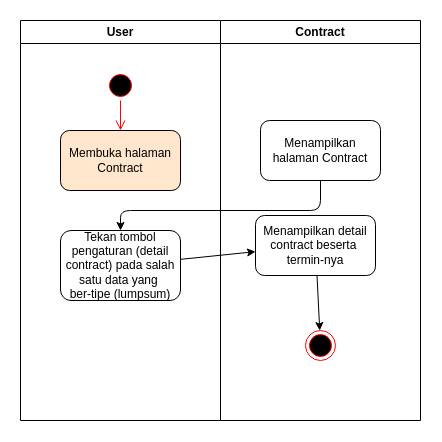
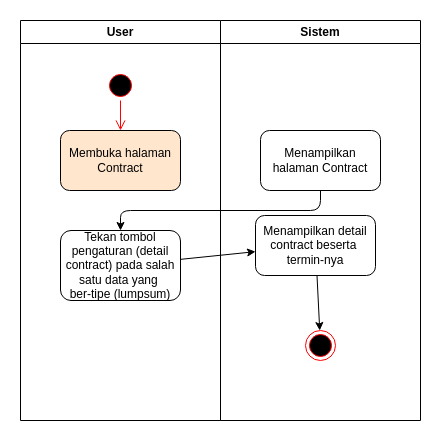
- <mxCell id="7" value="Contract" style="swimlane;whiteSpace=wrap;html=1;" vertex="1" parent="1"><mxGeometry x="220" y="20" width="200" height="400" as="geometry" /></mxCell>
+ <mxCell id="7" value="Sistem" style="swimlane;whiteSpace=wrap;html=1;" vertex="1" parent="1"><mxGeometry x="220" y="20" width="200" height="400" as="geometry" /></mxCell>
- <mxCell id="8" value="Menampilkan halaman Contract" style="rounded=1;whiteSpace=wrap;html=1;" vertex="1" parent="7"><mxGeometry x="40" y="100" width="120" height="60" as="geometry" /></mxCell>
+ <mxCell id="8" value="Menampilkan halaman Contract" style="rounded=1;whiteSpace=wrap;html=1;" vertex="1" parent="7"><mxGeometry x="40" y="110" width="120" height="60" as="geometry" /></mxCell>
